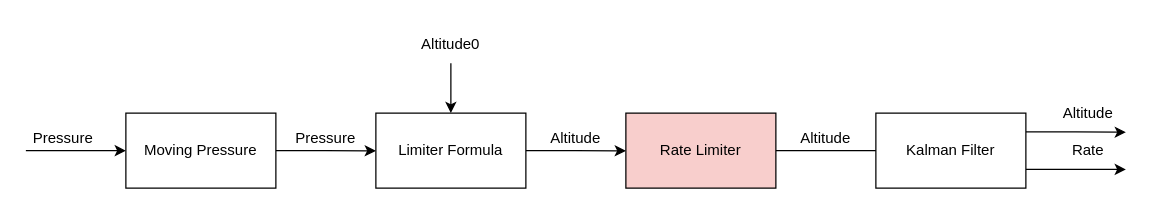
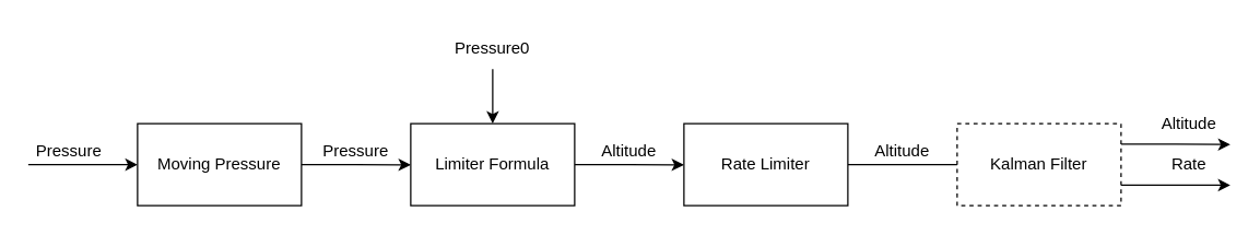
- <mxCell id="8" value="Altitude0" style="text;html=1;strokeColor=none;fillColor=none;align=center;verticalAlign=middle;whiteSpace=wrap;rounded=0;" vertex="1" parent="1"><mxGeometry x="330" y="20" width="60" height="30" as="geometry" /></mxCell>
+ <mxCell id="8" value="Pressure0" style="text;html=1;strokeColor=none;fillColor=none;align=center;verticalAlign=middle;whiteSpace=wrap;rounded=0;" vertex="1" parent="1"><mxGeometry x="330" y="20" width="60" height="30" as="geometry" /></mxCell>
- <mxCell id="13" value="Rate Limiter" style="rounded=0;whiteSpace=wrap;html=1;fillColor=#f8cecc;" vertex="1" parent="1"><mxGeometry x="500" y="90" width="120" height="60" as="geometry" /></mxCell>
+ <mxCell id="13" value="Rate Limiter" style="rounded=0;whiteSpace=wrap;html=1;" vertex="1" parent="1"><mxGeometry x="500" y="90" width="120" height="60" as="geometry" /></mxCell>
- <mxCell id="11" value="Kalman Filter" style="rounded=0;whiteSpace=wrap;html=1;" vertex="1" parent="1"><mxGeometry x="700" y="90" width="120" height="60" as="geometry" /></mxCell>
+ <mxCell id="11" value="Kalman Filter" style="rounded=0;whiteSpace=wrap;html=1;dashed=1;" vertex="1" parent="1"><mxGeometry x="700" y="90" width="120" height="60" as="geometry" /></mxCell>
